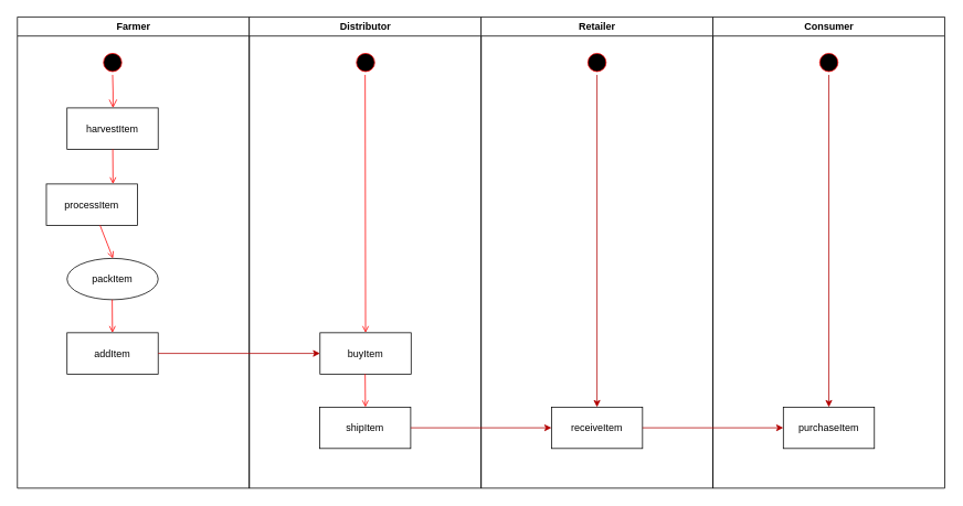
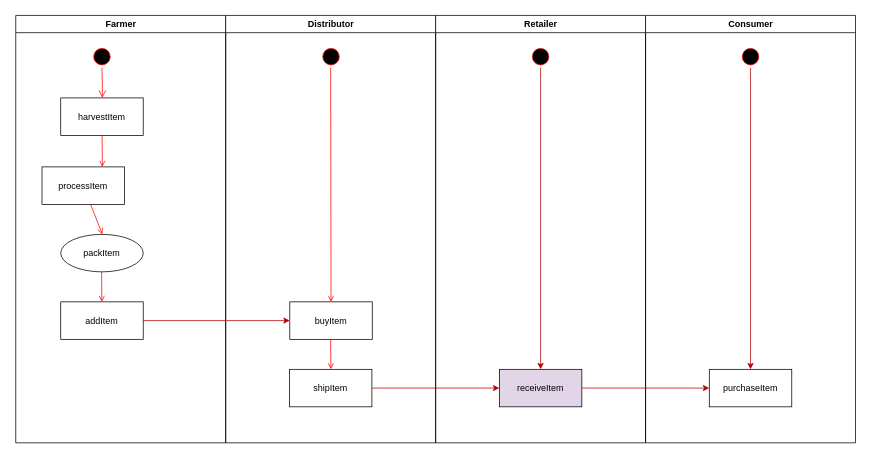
- <mxCell id="19" value="receiveItem" style="" parent="18" vertex="1"><mxGeometry x="85" y="472" width="110" height="50" as="geometry" /></mxCell>
+ <mxCell id="19" value="receiveItem" style="fillColor=#e1d5e7;" parent="18" vertex="1"><mxGeometry x="85" y="472" width="110" height="50" as="geometry" /></mxCell>
